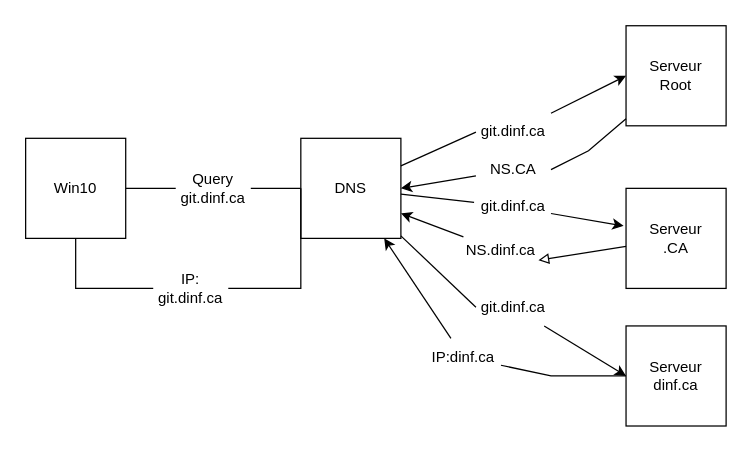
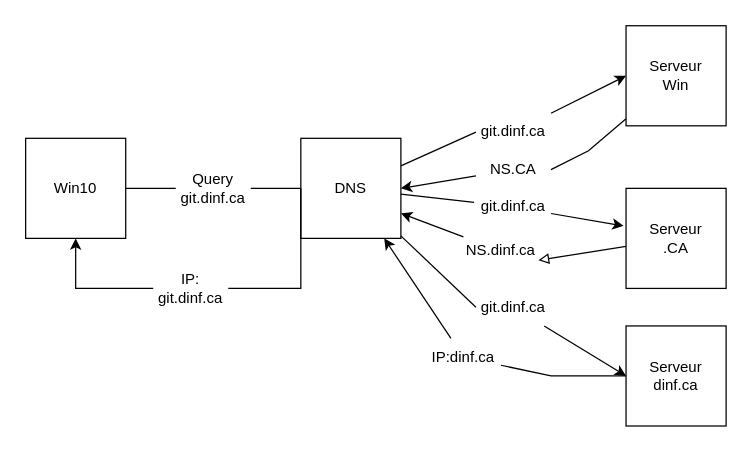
- <mxCell id="12" value="&lt;div&gt;Serveur&lt;/div&gt;&lt;div&gt;Root&lt;br&gt;&lt;/div&gt;" style="whiteSpace=wrap;html=1;aspect=fixed;" parent="1" vertex="1"><mxGeometry x="500" y="20" width="80" height="80" as="geometry" /></mxCell>
+ <mxCell id="12" value="&lt;div&gt;Serveur&lt;/div&gt;&lt;div&gt;Win&lt;br&gt;&lt;/div&gt;" style="whiteSpace=wrap;html=1;aspect=fixed;" parent="1" vertex="1"><mxGeometry x="500" y="20" width="80" height="80" as="geometry" /></mxCell>
- <mxCell id="29" style="edgeStyle=orthogonalEdgeStyle;rounded=0;orthogonalLoop=1;jettySize=auto;html=1;entryX=0.5;entryY=1;entryDx=0;entryDy=0;endArrow=none;" parent="1" source="30" target="3" edge="1"><mxGeometry relative="1" as="geometry" /></mxCell>
+ <mxCell id="29" style="edgeStyle=orthogonalEdgeStyle;rounded=0;orthogonalLoop=1;jettySize=auto;html=1;entryX=0.5;entryY=1;entryDx=0;entryDy=0;" parent="1" source="30" target="3" edge="1"><mxGeometry relative="1" as="geometry" /></mxCell>
